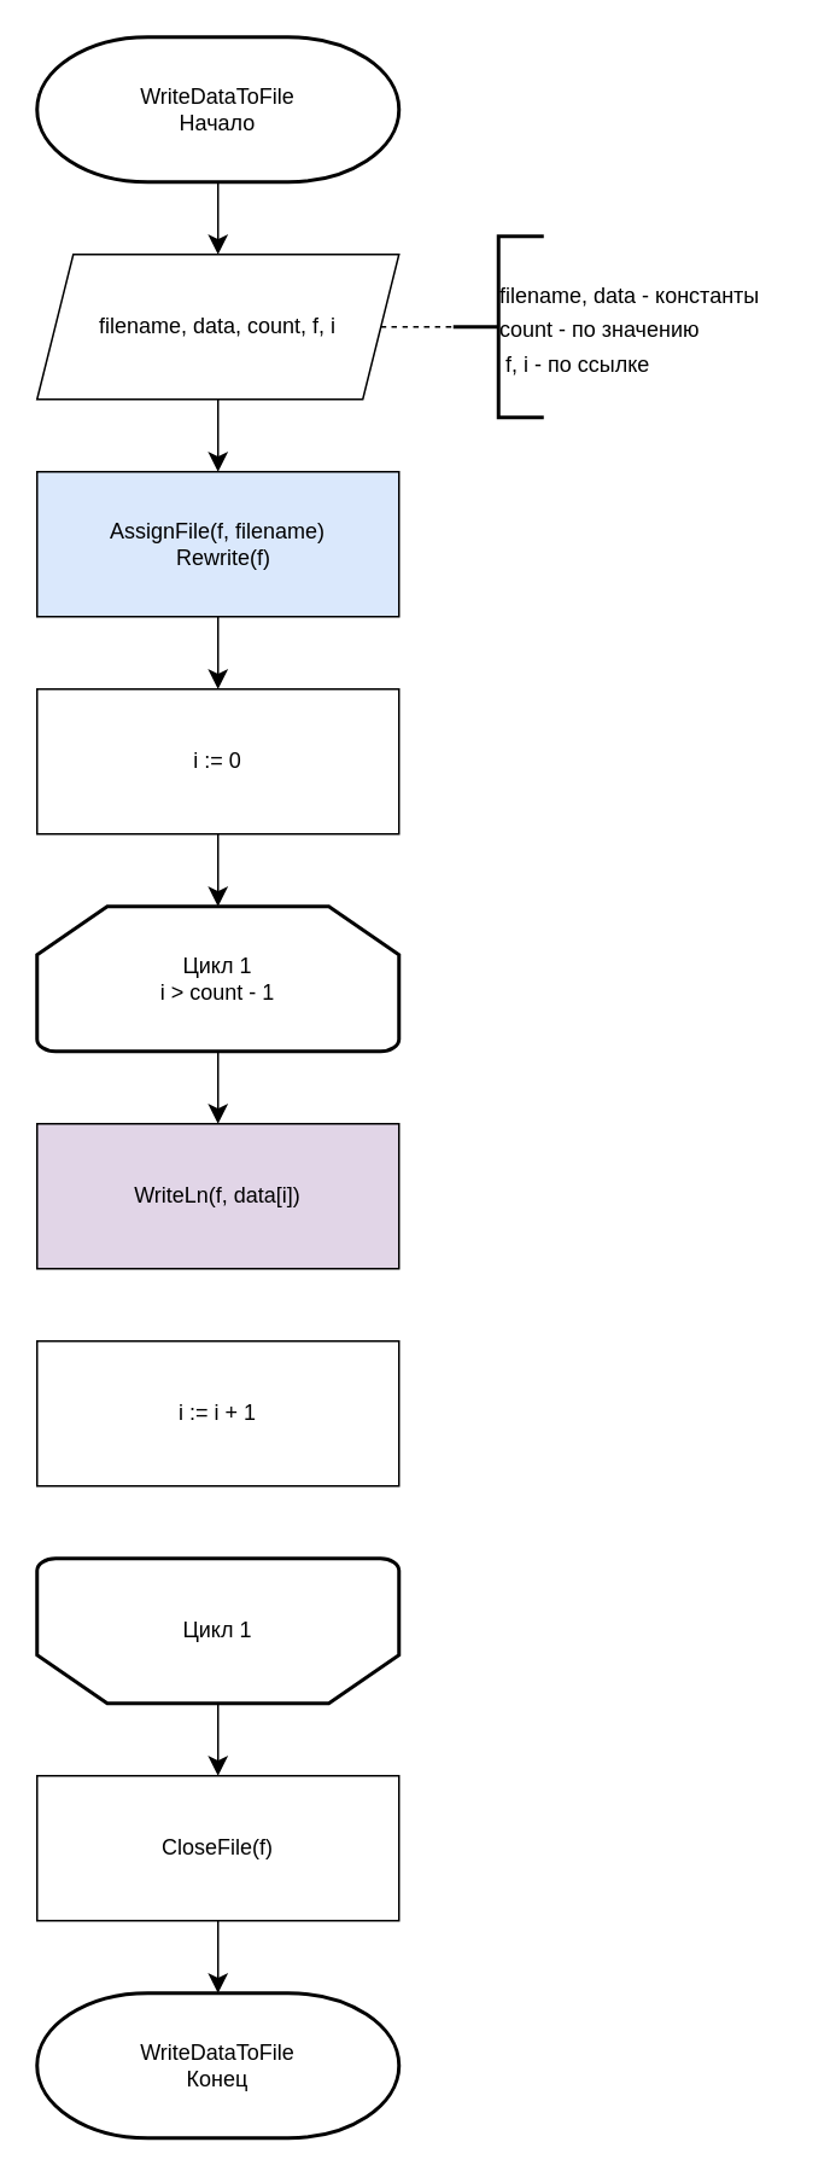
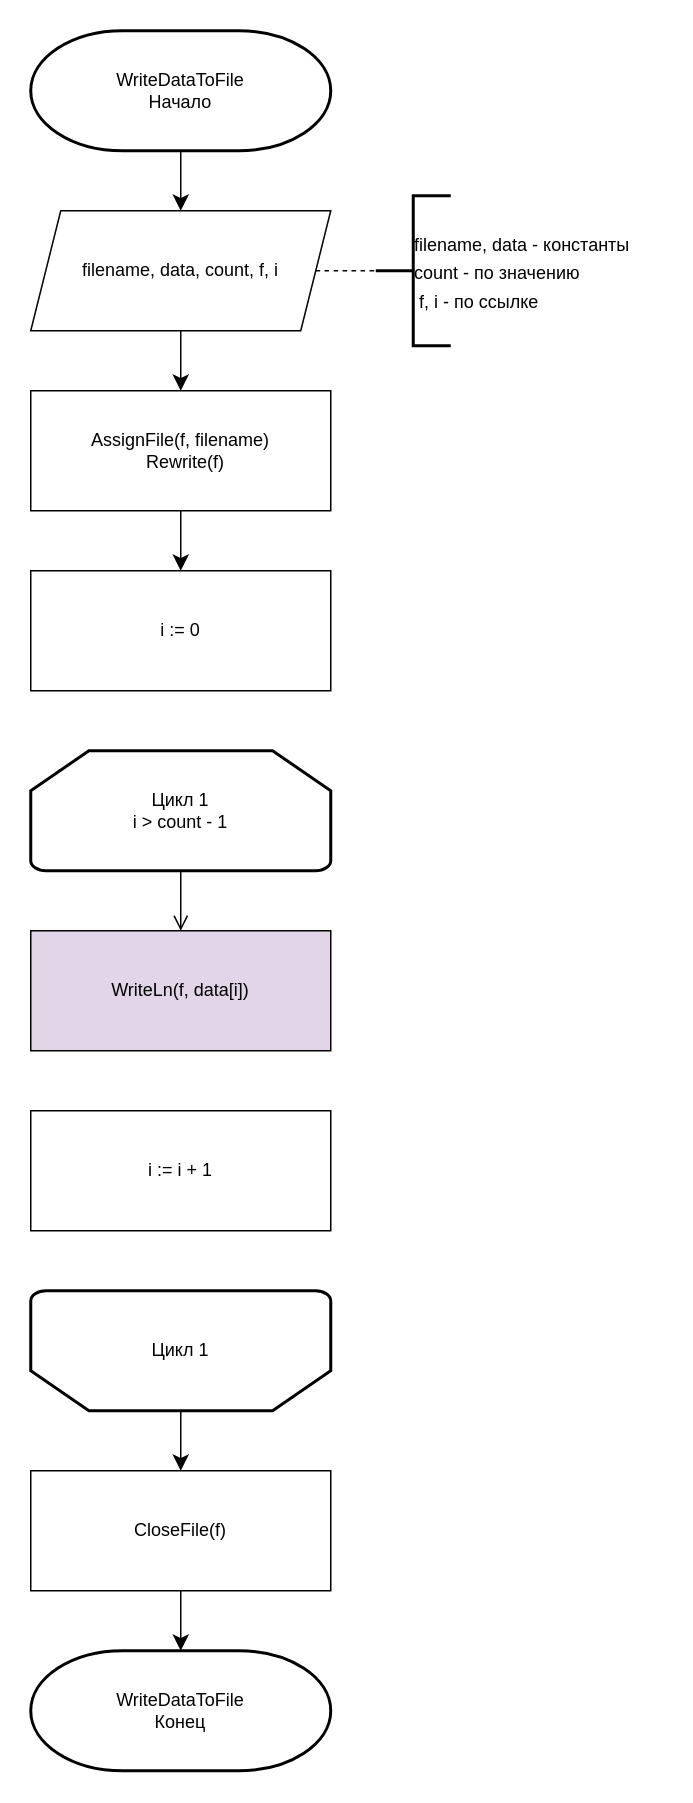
- <mxCell id="10" value="&lt;div&gt;AssignFile(f, filename)&lt;/div&gt;&lt;div&gt;&amp;nbsp; Rewrite(f)&lt;/div&gt;" style="rounded=0;whiteSpace=wrap;html=1;fillColor=#dae8fc;" vertex="1" parent="1"><mxGeometry x="20" y="260" width="200" height="80" as="geometry" /></mxCell>
+ <mxCell id="10" value="&lt;div&gt;AssignFile(f, filename)&lt;/div&gt;&lt;div&gt;&amp;nbsp; Rewrite(f)&lt;/div&gt;" style="rounded=0;whiteSpace=wrap;html=1;" vertex="1" parent="1"><mxGeometry x="20" y="260" width="200" height="80" as="geometry" /></mxCell>
- <mxCell id="13" value="" style="edgeStyle=none;curved=1;rounded=0;orthogonalLoop=1;jettySize=auto;html=1;fontSize=12;startSize=8;endSize=8;" edge="1" parent="1" source="14" target="12"><mxGeometry relative="1" as="geometry" /></mxCell>
- <mxCell id="11" value="" style="edgeStyle=none;curved=1;rounded=0;orthogonalLoop=1;jettySize=auto;html=1;fontSize=12;startSize=8;endSize=8;" edge="1" parent="1" source="12" target="15"><mxGeometry relative="1" as="geometry" /></mxCell>
+ <mxCell id="11" value="" style="edgeStyle=none;curved=1;rounded=0;orthogonalLoop=1;jettySize=auto;html=1;fontSize=12;startSize=8;endSize=8;endArrow=open;" edge="1" parent="1" source="12" target="15"><mxGeometry relative="1" as="geometry" /></mxCell>
